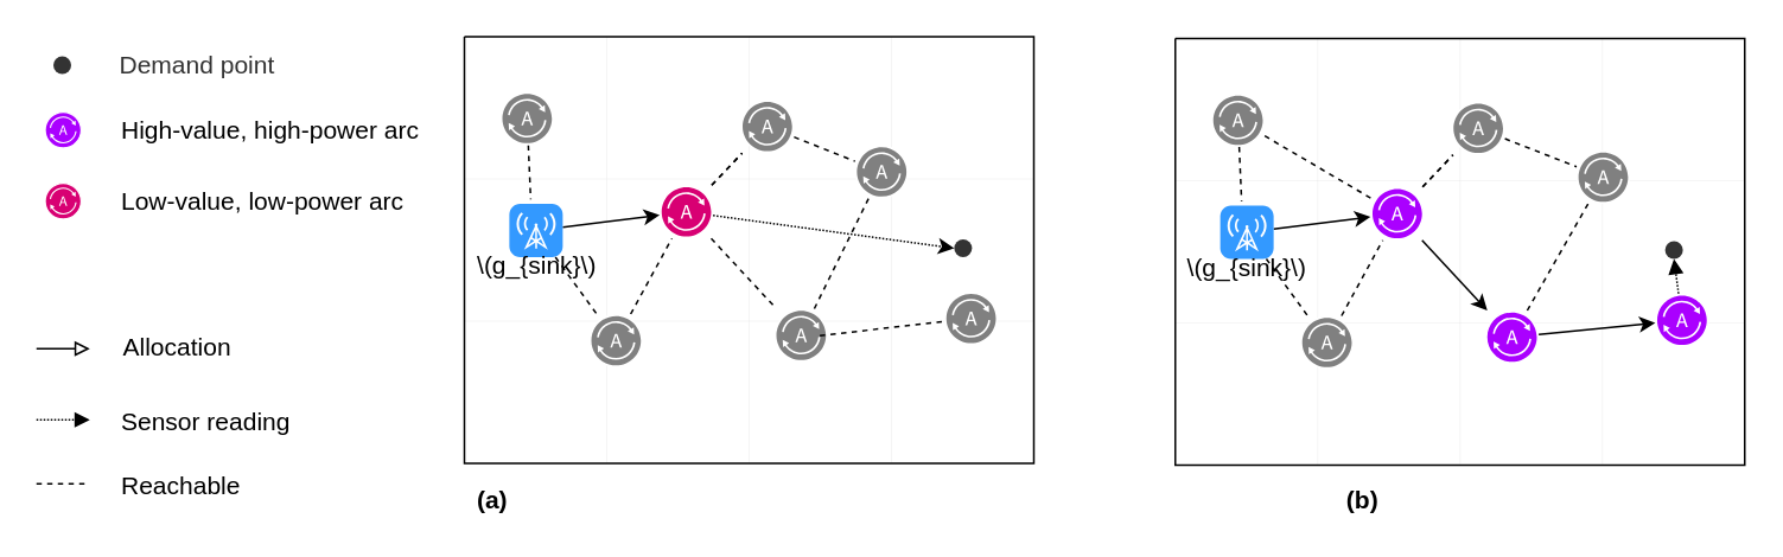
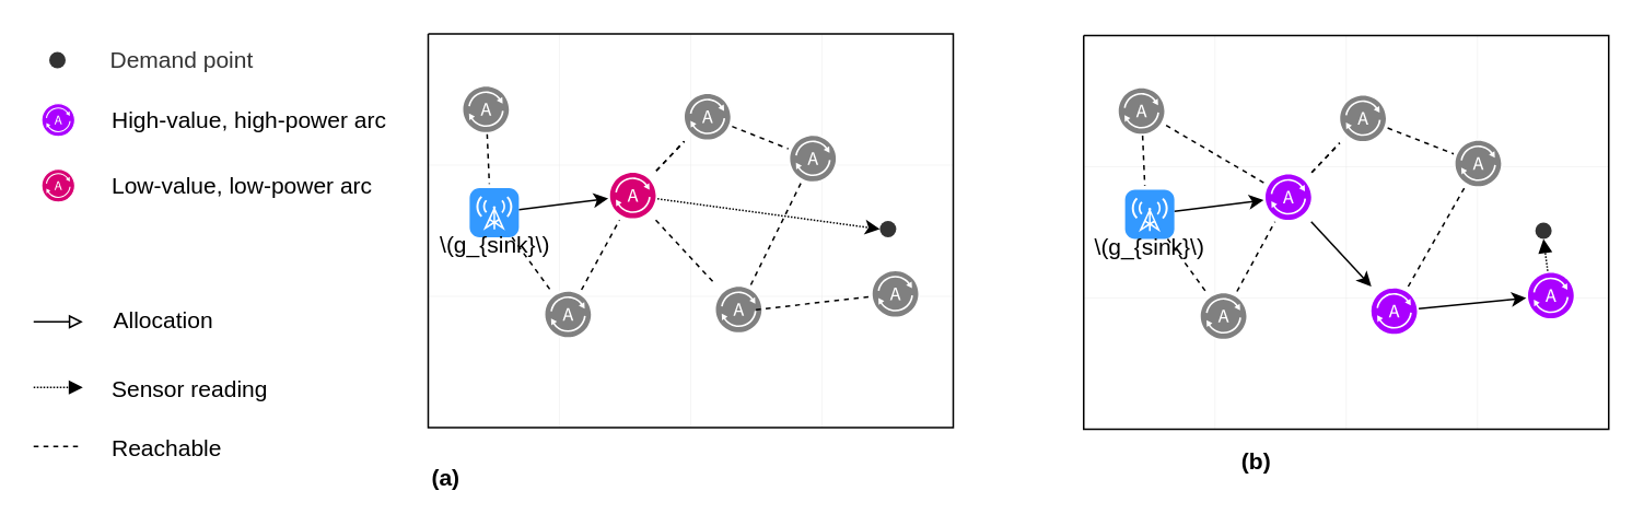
- <mxCell id="54" value="&lt;b style=&quot;font-size: 14px&quot;&gt;(a)&lt;/b&gt;" style="text;html=1;align=center;verticalAlign=middle;resizable=0;points=[];autosize=1;fontSize=14;" vertex="1" parent="1"><mxGeometry x="260.5" y="271" width="30" height="20" as="geometry" /></mxCell>
+ <mxCell id="54" value="&lt;b style=&quot;font-size: 14px&quot;&gt;(a)&lt;/b&gt;" style="text;html=1;align=center;verticalAlign=middle;resizable=0;points=[];autosize=1;fontSize=14;" vertex="1" parent="1"><mxGeometry x="255.5" y="281" width="30" height="20" as="geometry" /></mxCell>
